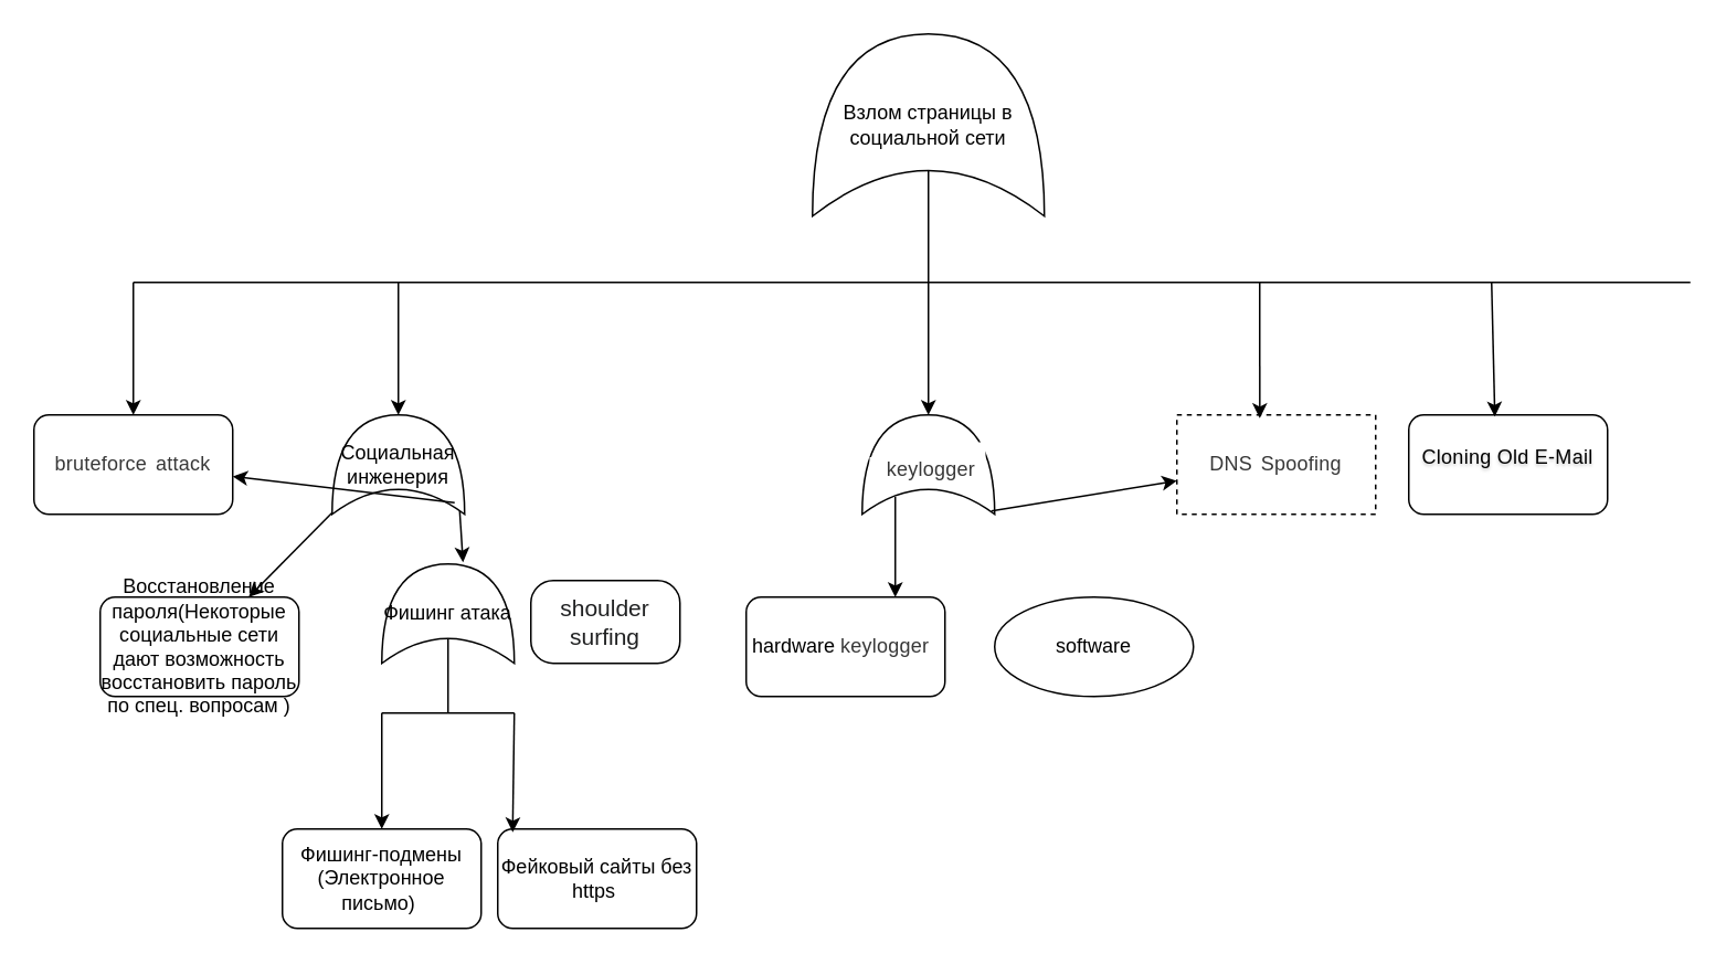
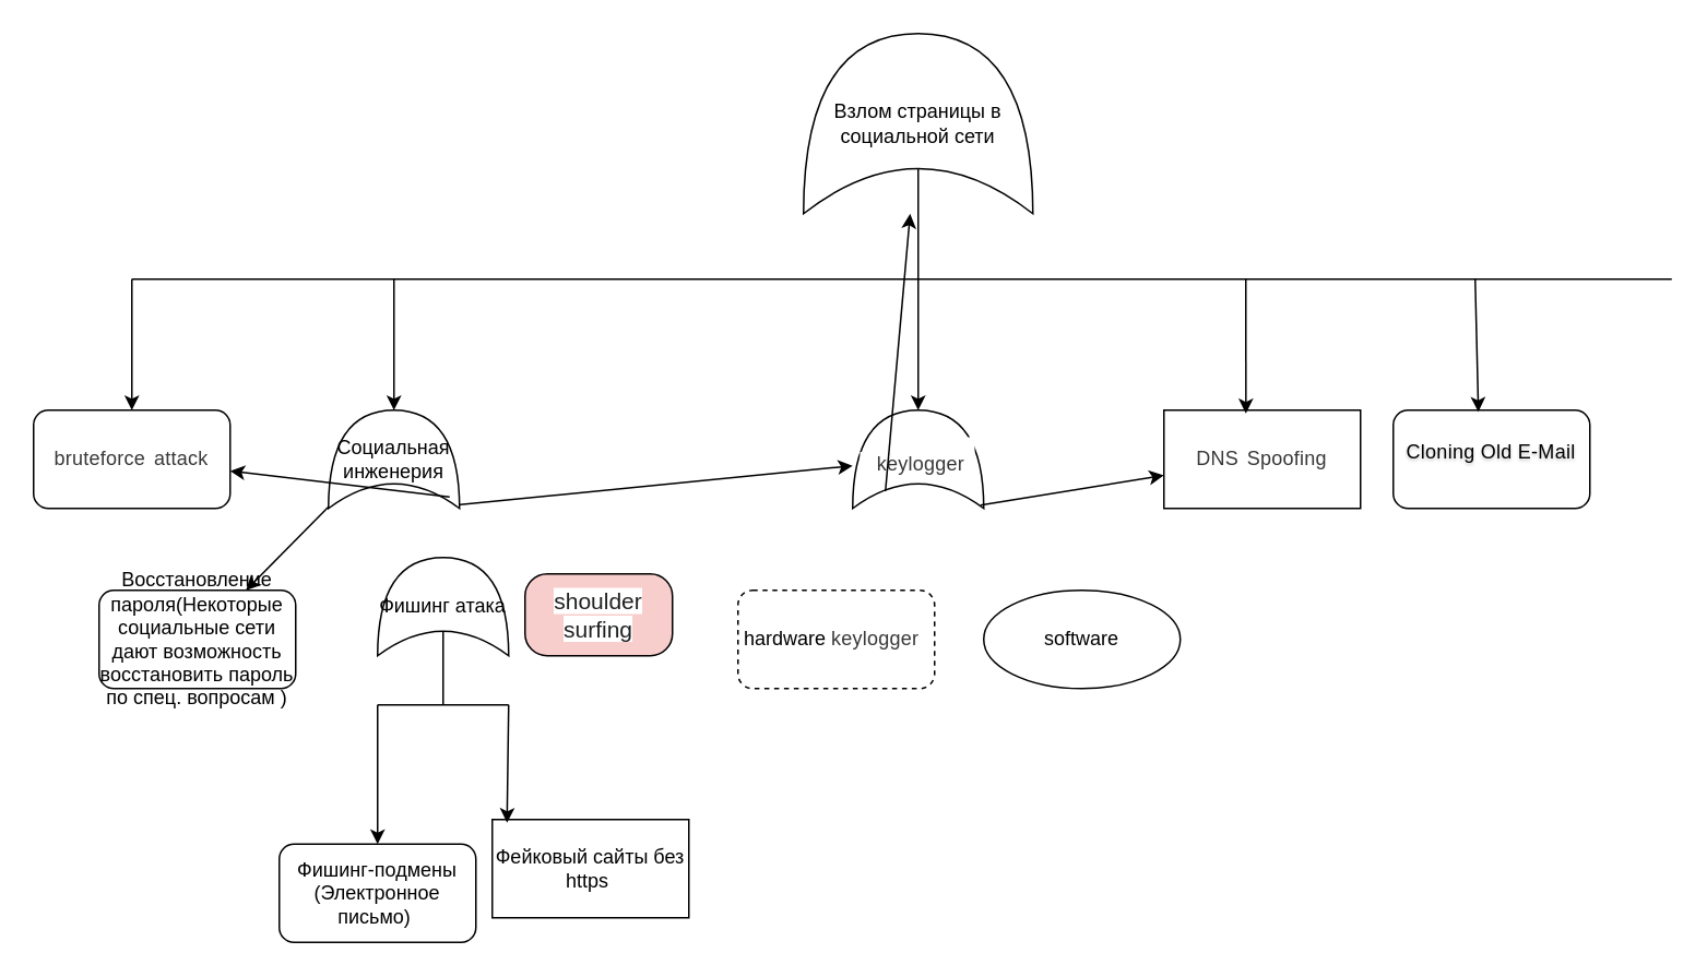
- <mxCell id="25" value="&lt;span style=&quot;color: rgb(56 , 56 , 56) ; letter-spacing: 0.17px ; text-align: justify ; word-spacing: 1.7px ; background-color: rgb(255 , 255 , 255)&quot;&gt;&lt;font style=&quot;font-size: 12px&quot;&gt;DNS Spoofing&lt;/font&gt;&lt;/span&gt;" style="rounded=0;whiteSpace=wrap;html=1;dashed=1;" vertex="1" parent="1"><mxGeometry x="710" y="250" width="120" height="60" as="geometry" /></mxCell>
+ <mxCell id="25" value="&lt;span style=&quot;color: rgb(56 , 56 , 56) ; letter-spacing: 0.17px ; text-align: justify ; word-spacing: 1.7px ; background-color: rgb(255 , 255 , 255)&quot;&gt;&lt;font style=&quot;font-size: 12px&quot;&gt;DNS Spoofing&lt;/font&gt;&lt;/span&gt;" style="rounded=0;whiteSpace=wrap;html=1;" vertex="1" parent="1"><mxGeometry x="710" y="250" width="120" height="60" as="geometry" /></mxCell>
- <mxCell id="2" value="" style="endArrow=classic;html=1;exitX=0.033;exitY=0.963;exitDx=0;exitDy=0;exitPerimeter=0;entryX=1.017;entryY=0.613;entryDx=0;entryDy=0;entryPerimeter=0;" edge="1" parent="1" source="19" target="16"><mxGeometry width="50" height="50" relative="1" as="geometry"><mxPoint x="340" y="260" as="sourcePoint" /><mxPoint x="340" y="340" as="targetPoint" /></mxGeometry></mxCell>
+ <mxCell id="2" value="" style="endArrow=classic;html=1;exitX=0.033;exitY=0.963;exitDx=0;exitDy=0;exitPerimeter=0;" edge="1" parent="1" source="19" target="20"><mxGeometry width="50" height="50" relative="1" as="geometry"><mxPoint x="340" y="260" as="sourcePoint" /><mxPoint x="340" y="340" as="targetPoint" /></mxGeometry></mxCell>
- <mxCell id="21" value="" style="endArrow=classic;html=1;entryX=0.75;entryY=0;entryDx=0;entryDy=0;exitX=0.175;exitY=0.25;exitDx=0;exitDy=0;exitPerimeter=0;" edge="1" parent="1" source="20" target="23"><mxGeometry width="50" height="50" relative="1" as="geometry"><mxPoint x="522" y="310" as="sourcePoint" /><mxPoint x="522" y="360" as="targetPoint" /></mxGeometry></mxCell>
+ <mxCell id="21" value="" style="endArrow=classic;html=1;exitX=0.175;exitY=0.25;exitDx=0;exitDy=0;exitPerimeter=0;" edge="1" parent="1" source="20" target="13"><mxGeometry width="50" height="50" relative="1" as="geometry"><mxPoint x="522" y="310" as="sourcePoint" /><mxPoint x="522" y="360" as="targetPoint" /></mxGeometry></mxCell>
- <mxCell id="29" value="&lt;span style=&quot;color: rgb(32 , 33 , 34) ; font-size: 14px ; font-weight: 400 ; letter-spacing: normal ; text-indent: 0px ; text-transform: none ; word-spacing: 0px ; background-color: rgb(255 , 255 , 255)&quot;&gt;shoulder surfing&lt;/span&gt;" style="rounded=1;whiteSpace=wrap;html=1;arcSize=27;" vertex="1" parent="1"><mxGeometry x="320" y="350" width="90" height="50" as="geometry" /></mxCell>
+ <mxCell id="29" value="&lt;span style=&quot;color: rgb(32 , 33 , 34) ; font-size: 14px ; font-weight: 400 ; letter-spacing: normal ; text-indent: 0px ; text-transform: none ; word-spacing: 0px ; background-color: rgb(255 , 255 , 255)&quot;&gt;shoulder surfing&lt;/span&gt;" style="rounded=1;whiteSpace=wrap;html=1;arcSize=27;fillColor=#f8cecc;" vertex="1" parent="1"><mxGeometry x="320" y="350" width="90" height="50" as="geometry" /></mxCell>
- <mxCell id="23" value="hardware&amp;nbsp;&lt;span style=&quot;color: rgb(56 , 56 , 56) ; letter-spacing: 0.17px ; text-align: justify ; word-spacing: 1.7px ; background-color: rgb(255 , 255 , 255)&quot;&gt;&lt;font style=&quot;font-size: 12px&quot;&gt;keylogger&amp;nbsp;&lt;/font&gt;&lt;/span&gt;" style="rounded=1;whiteSpace=wrap;html=1;" vertex="1" parent="1"><mxGeometry x="450" y="360" width="120" height="60" as="geometry" /></mxCell>
+ <mxCell id="23" value="hardware&amp;nbsp;&lt;span style=&quot;color: rgb(56 , 56 , 56) ; letter-spacing: 0.17px ; text-align: justify ; word-spacing: 1.7px ; background-color: rgb(255 , 255 , 255)&quot;&gt;&lt;font style=&quot;font-size: 12px&quot;&gt;keylogger&amp;nbsp;&lt;/font&gt;&lt;/span&gt;" style="rounded=1;whiteSpace=wrap;html=1;dashed=1;" vertex="1" parent="1"><mxGeometry x="450" y="360" width="120" height="60" as="geometry" /></mxCell>
- <mxCell id="3" value="Фишинг-подмены&lt;br&gt;(Электронное письмо)&amp;nbsp;" style="rounded=1;whiteSpace=wrap;html=1;" vertex="1" parent="1"><mxGeometry x="170" y="500" width="120" height="60" as="geometry" /></mxCell>
+ <mxCell id="3" value="Фишинг-подмены&lt;br&gt;(Электронное письмо)&amp;nbsp;" style="rounded=1;whiteSpace=wrap;html=1;" vertex="1" parent="1"><mxGeometry x="170" y="515" width="120" height="60" as="geometry" /></mxCell>
- <mxCell id="4" value="Фейковый сайты без https&amp;nbsp;" style="rounded=1;whiteSpace=wrap;html=1;" vertex="1" parent="1"><mxGeometry x="300" y="500" width="120" height="60" as="geometry" /></mxCell>
+ <mxCell id="4" value="Фейковый сайты без https&amp;nbsp;" style="whiteSpace=wrap;html=1;rounded=0;" vertex="1" parent="1"><mxGeometry x="300" y="500" width="120" height="60" as="geometry" /></mxCell>
